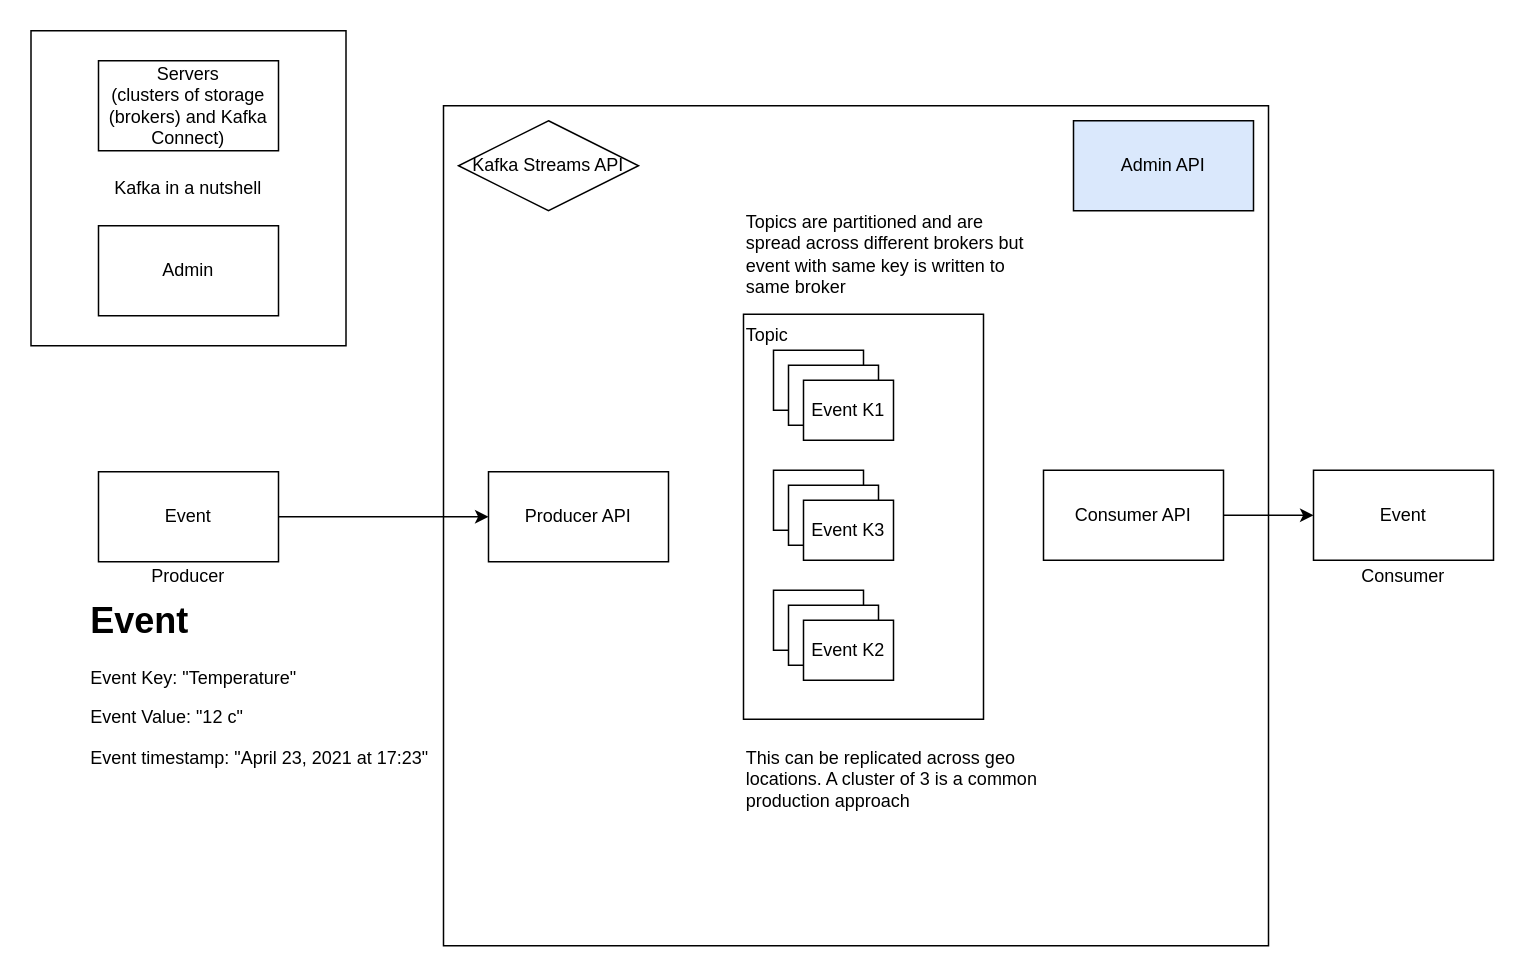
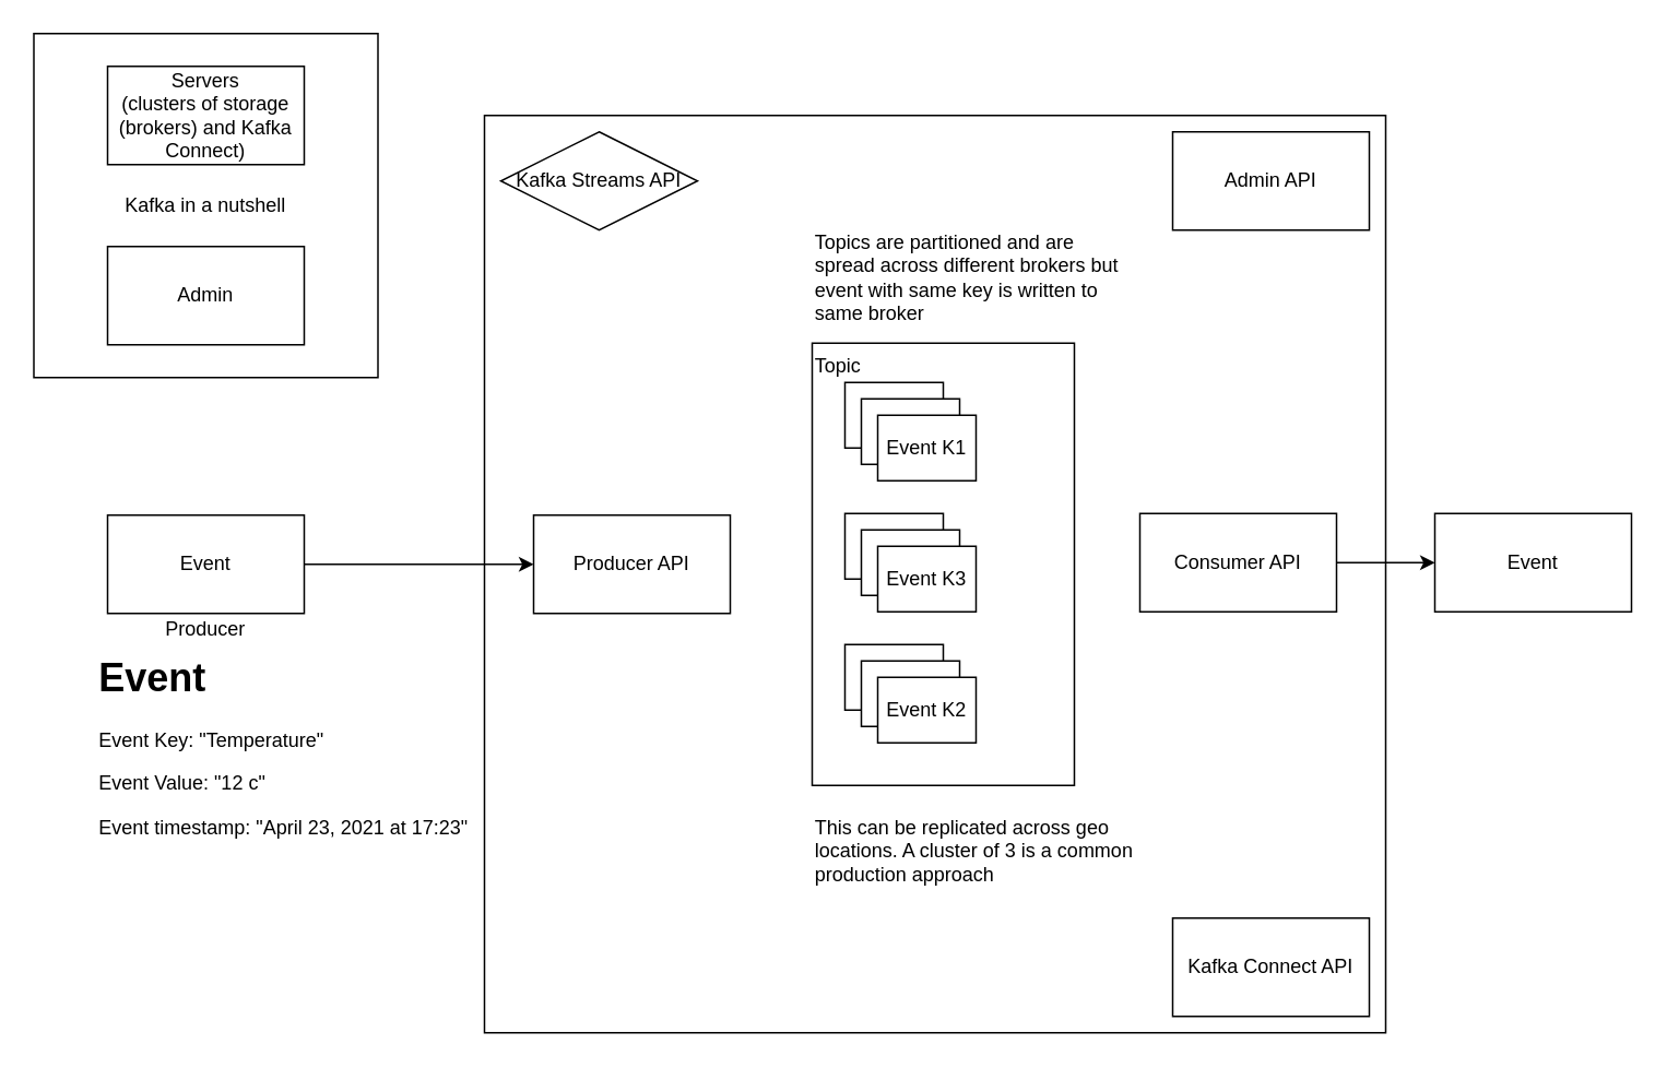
- <mxCell id="27" value="Admin API" style="rounded=0;whiteSpace=wrap;html=1;align=center;verticalAlign=middle;fillColor=#dae8fc;" vertex="1" parent="1"><mxGeometry x="715" y="80" width="120" height="60" as="geometry" /></mxCell>
+ <mxCell id="27" value="Admin API" style="rounded=0;whiteSpace=wrap;html=1;align=center;verticalAlign=middle;" vertex="1" parent="1"><mxGeometry x="715" y="80" width="120" height="60" as="geometry" /></mxCell>
- <mxCell id="11" value="Consumer" style="text;html=1;strokeColor=none;fillColor=none;align=center;verticalAlign=middle;whiteSpace=wrap;rounded=0;" vertex="1" parent="1"><mxGeometry x="915" y="374" width="40" height="20" as="geometry" /></mxCell>
+ <mxCell id="32" value="Kafka Connect API" style="rounded=0;whiteSpace=wrap;html=1;align=center;" vertex="1" parent="1"><mxGeometry x="715" y="560" width="120" height="60" as="geometry" /></mxCell>
